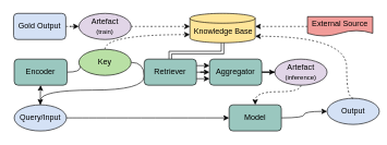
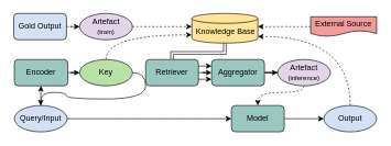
- <mxCell id="10" value="Key" style="ellipse;whiteSpace=wrap;html=1;fillColor=#B9E0A5;" parent="1" vertex="1"><mxGeometry x="120" y="75" width="80" height="40" as="geometry" /></mxCell>
+ <mxCell id="10" value="Key" style="ellipse;whiteSpace=wrap;html=1;fillColor=#B9E0A5;" parent="1" vertex="1"><mxGeometry x="120" y="90" width="80" height="40" as="geometry" /></mxCell>
- <mxCell id="16" value="Output" style="ellipse;whiteSpace=wrap;html=1;fillColor=#D4E1F5;" parent="1" vertex="1"><mxGeometry x="500" y="150" width="80" height="40" as="geometry" /></mxCell>
+ <mxCell id="16" value="Output" style="ellipse;whiteSpace=wrap;html=1;fillColor=#D4E1F5;" parent="1" vertex="1"><mxGeometry x="490" y="160" width="80" height="40" as="geometry" /></mxCell>
